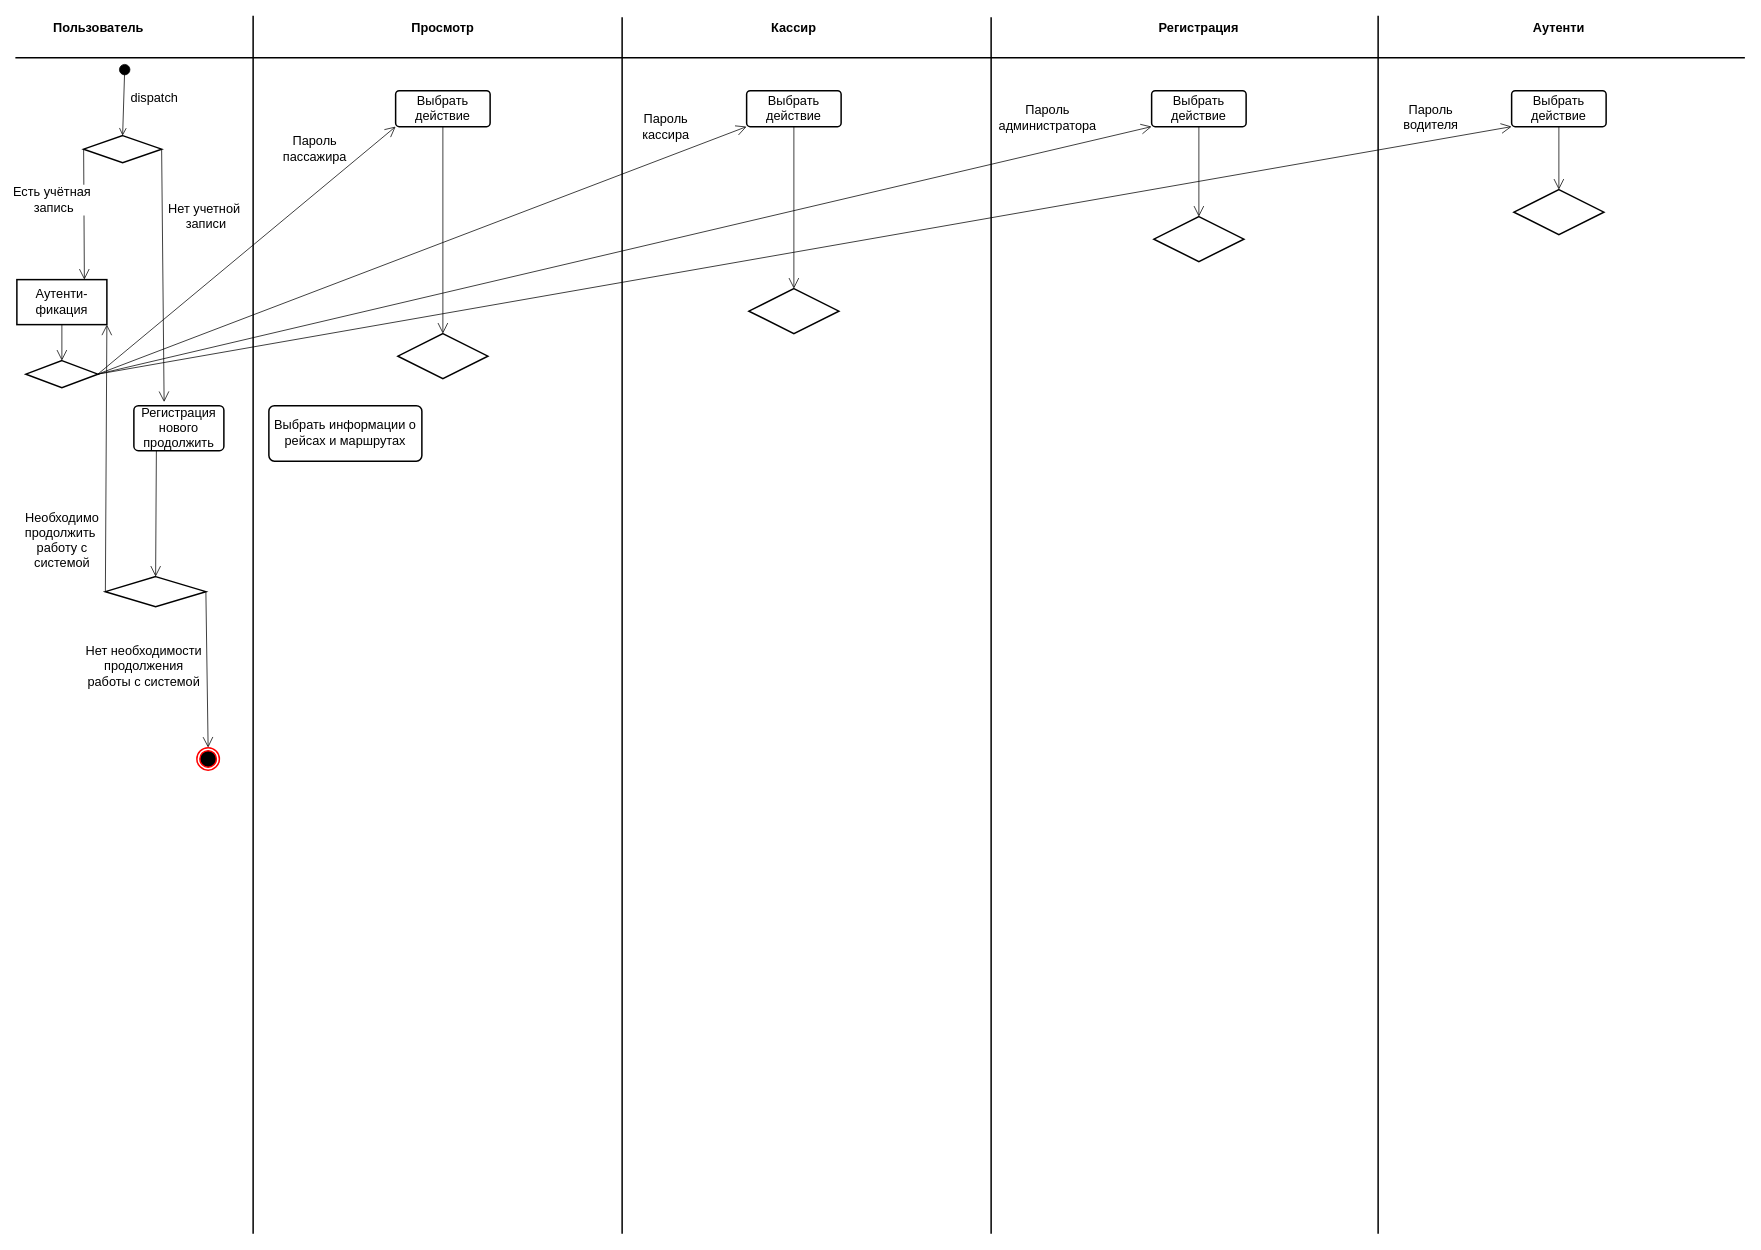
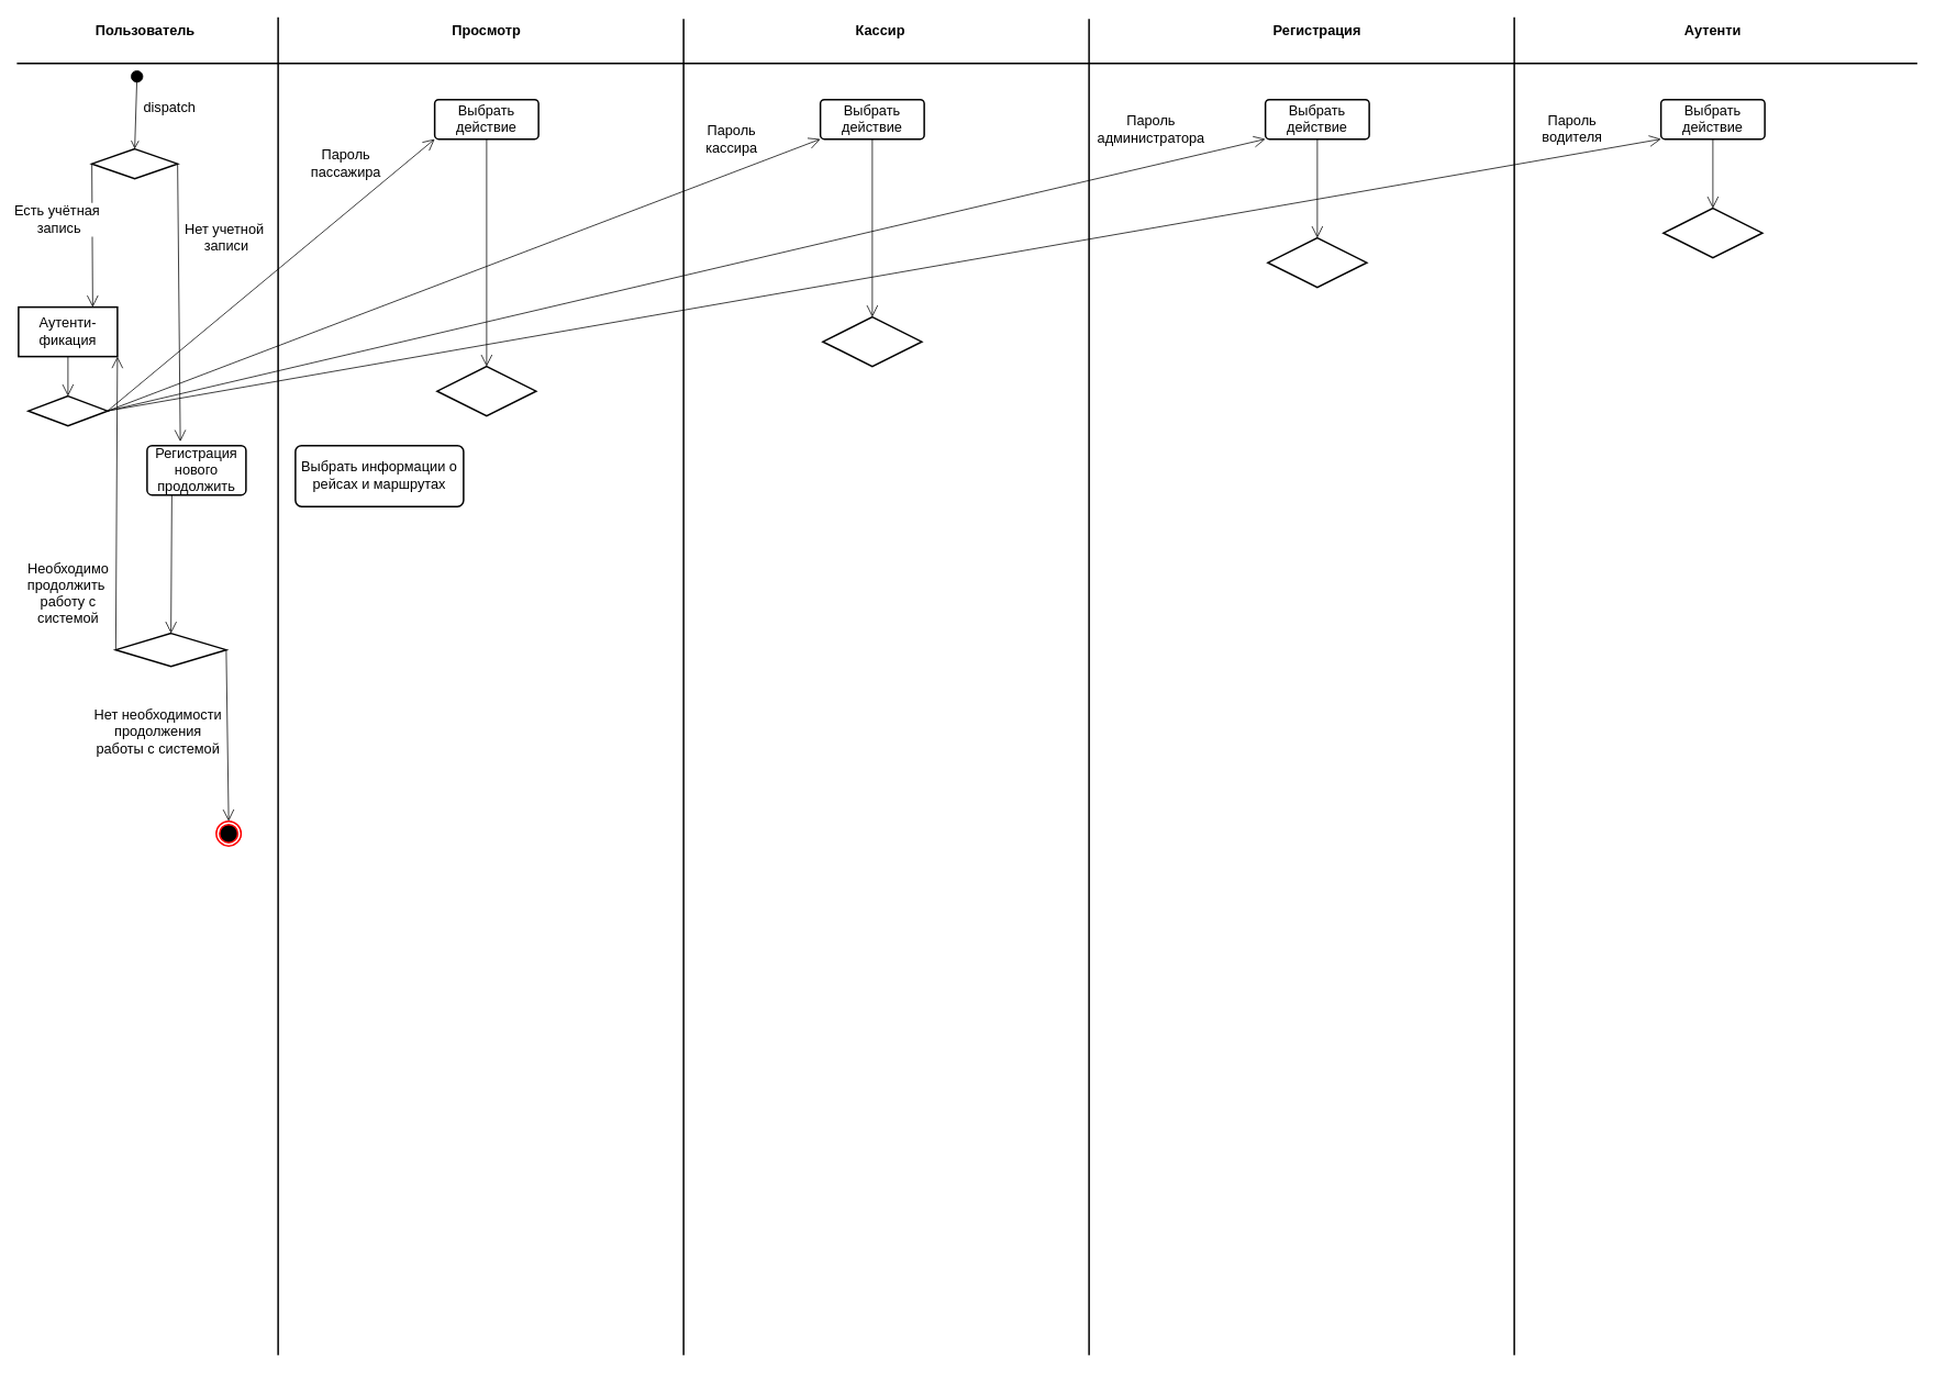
- <mxCell id="7" value="Пользователь" style="text;align=center;fontStyle=1;verticalAlign=middle;spacingLeft=3;spacingRight=3;strokeColor=none;rotatable=0;points=[[0,0.5],[1,0.5]];portConstraint=eastwest;strokeWidth=2;fontSize=17;fontColor=#000000;" vertex="1" parent="1"><mxGeometry x="61" y="22" width="140" height="26" as="geometry" /></mxCell>
+ <mxCell id="7" value="Пользователь" style="text;align=center;fontStyle=1;verticalAlign=middle;spacingLeft=3;spacingRight=3;strokeColor=none;rotatable=0;points=[[0,0.5],[1,0.5]];portConstraint=eastwest;strokeWidth=2;fontSize=17;fontColor=#000000;" vertex="1" parent="1"><mxGeometry x="106" y="22" width="140" height="26" as="geometry" /></mxCell>
- <mxCell id="9" value="Кассир" style="text;align=center;fontStyle=1;verticalAlign=middle;spacingLeft=3;spacingRight=3;strokeColor=none;rotatable=0;points=[[0,0.5],[1,0.5]];portConstraint=eastwest;strokeWidth=2;fontSize=17;fontColor=#000000;" vertex="1" parent="1"><mxGeometry x="1018" y="22" width="80" height="26" as="geometry" /></mxCell>
+ <mxCell id="9" value="Кассир" style="text;align=center;fontStyle=1;verticalAlign=middle;spacingLeft=3;spacingRight=3;strokeColor=none;rotatable=0;points=[[0,0.5],[1,0.5]];portConstraint=eastwest;strokeWidth=2;fontSize=17;fontColor=#000000;" vertex="1" parent="1"><mxGeometry x="1028" y="22" width="80" height="26" as="geometry" /></mxCell>
